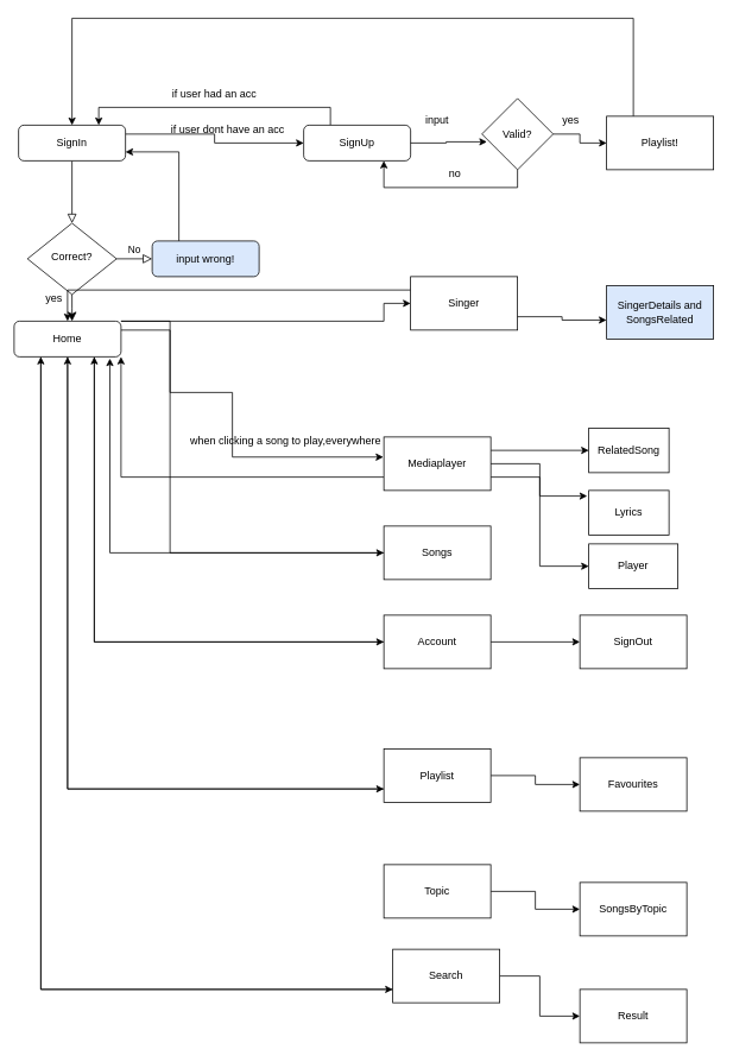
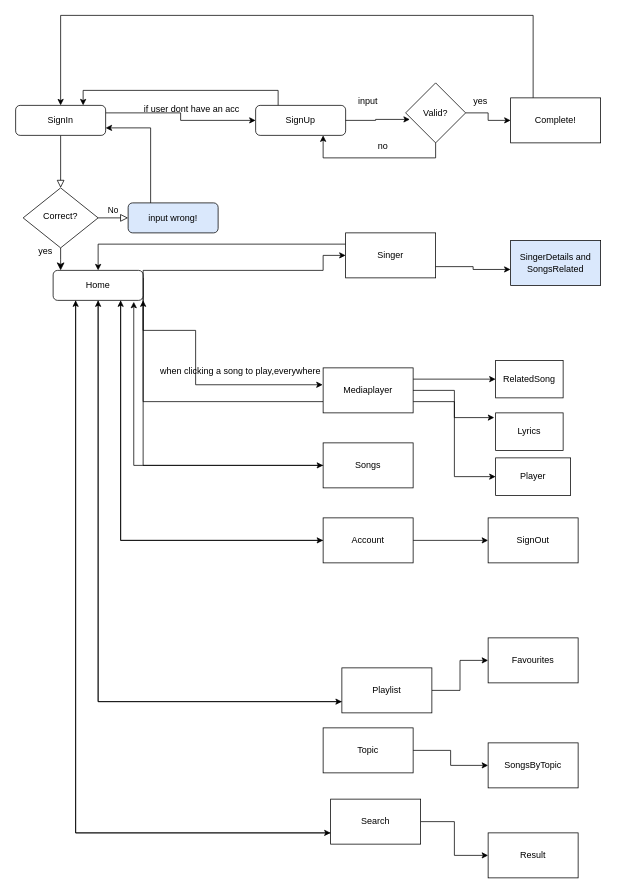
- <mxCell id="44" value="if user had an acc" style="text;html=1;strokeColor=none;fillColor=none;align=center;verticalAlign=middle;whiteSpace=wrap;rounded=0;" vertex="1" parent="1"><mxGeometry x="190" y="90" width="100" height="30" as="geometry" /></mxCell>
- <mxCell id="57" value="Playlist!" style="rounded=0;whiteSpace=wrap;html=1;" vertex="1" parent="1"><mxGeometry x="680" y="130" width="120" height="60" as="geometry" /></mxCell>
+ <mxCell id="57" value="Complete!" style="rounded=0;whiteSpace=wrap;html=1;" vertex="1" parent="1"><mxGeometry x="680" y="130" width="120" height="60" as="geometry" /></mxCell>
- <mxCell id="16" value="Home" style="rounded=1;whiteSpace=wrap;html=1;fontSize=12;glass=0;strokeWidth=1;shadow=0;" parent="1" vertex="1"><mxGeometry x="15" y="360" width="120" height="40" as="geometry" /></mxCell>
+ <mxCell id="16" value="Home" style="rounded=1;whiteSpace=wrap;html=1;fontSize=12;glass=0;strokeWidth=1;shadow=0;" parent="1" vertex="1"><mxGeometry x="70" y="360" width="120" height="40" as="geometry" /></mxCell>
- <mxCell id="27" value="Playlist" style="rounded=0;whiteSpace=wrap;html=1;" vertex="1" parent="1"><mxGeometry x="430" y="840" width="120" height="60" as="geometry" /></mxCell>
+ <mxCell id="27" value="Playlist" style="rounded=0;whiteSpace=wrap;html=1;" vertex="1" parent="1"><mxGeometry x="455" y="890" width="120" height="60" as="geometry" /></mxCell>
